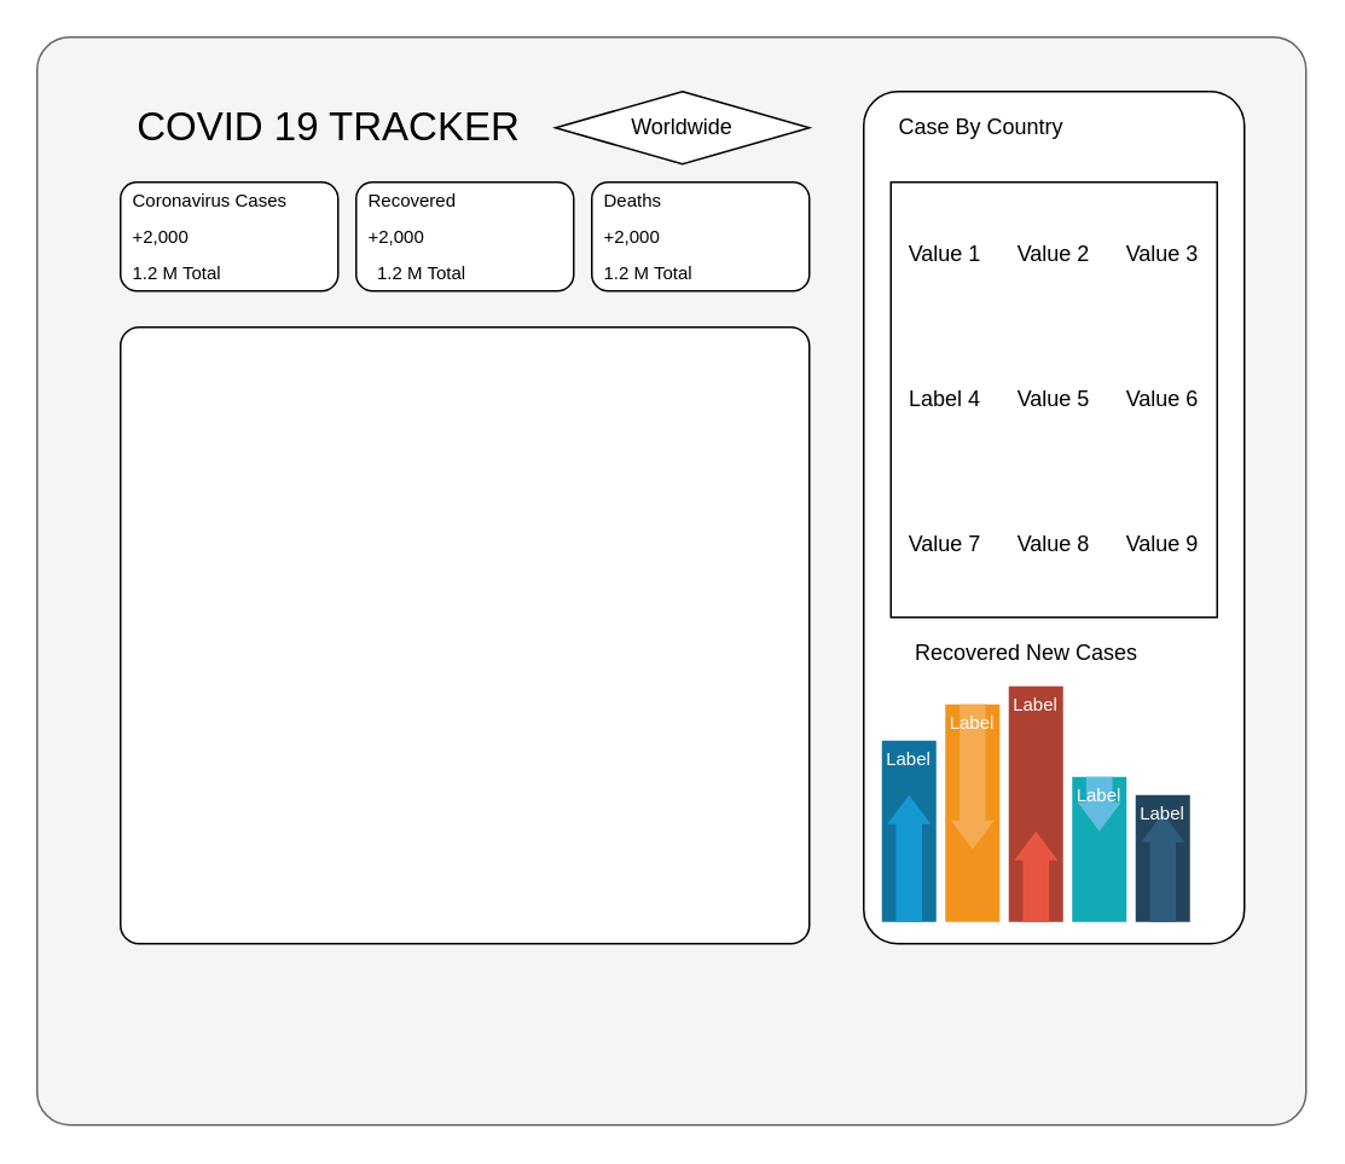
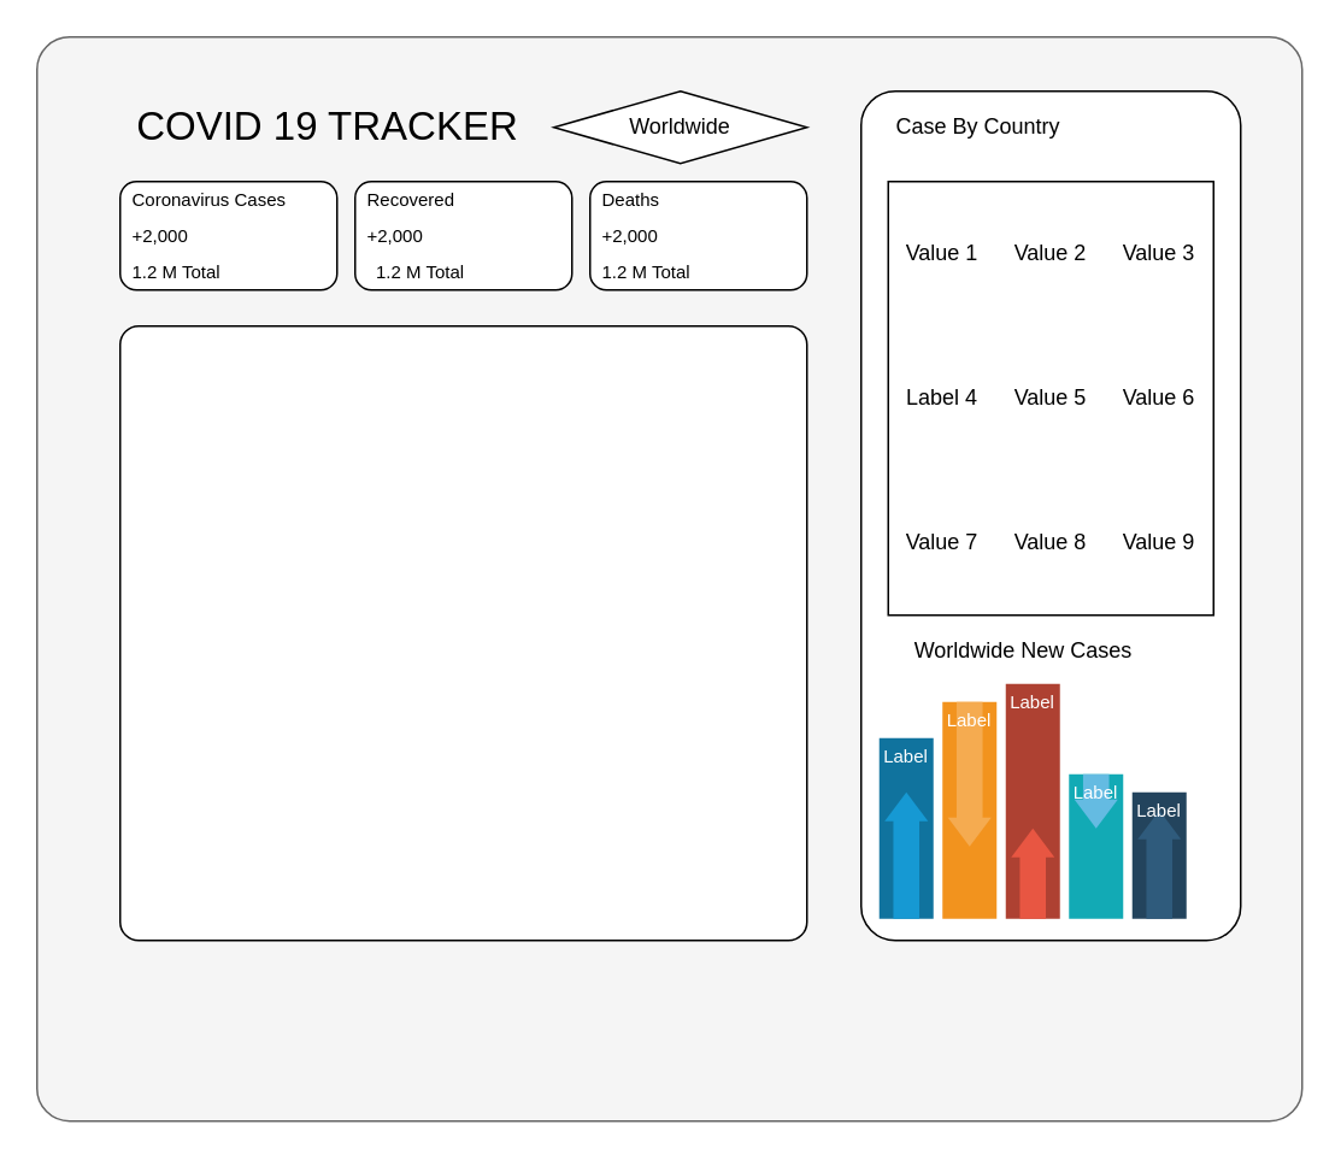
- <mxCell id="22" value="Recovered New Cases" style="text;html=1;strokeColor=none;fillColor=none;align=center;verticalAlign=middle;whiteSpace=wrap;rounded=0;" vertex="1" parent="1"><mxGeometry x="486" y="350" width="160" height="20" as="geometry" /></mxCell>
+ <mxCell id="22" value="Worldwide New Cases" style="text;html=1;strokeColor=none;fillColor=none;align=center;verticalAlign=middle;whiteSpace=wrap;rounded=0;" vertex="1" parent="1"><mxGeometry x="486" y="350" width="160" height="20" as="geometry" /></mxCell>
